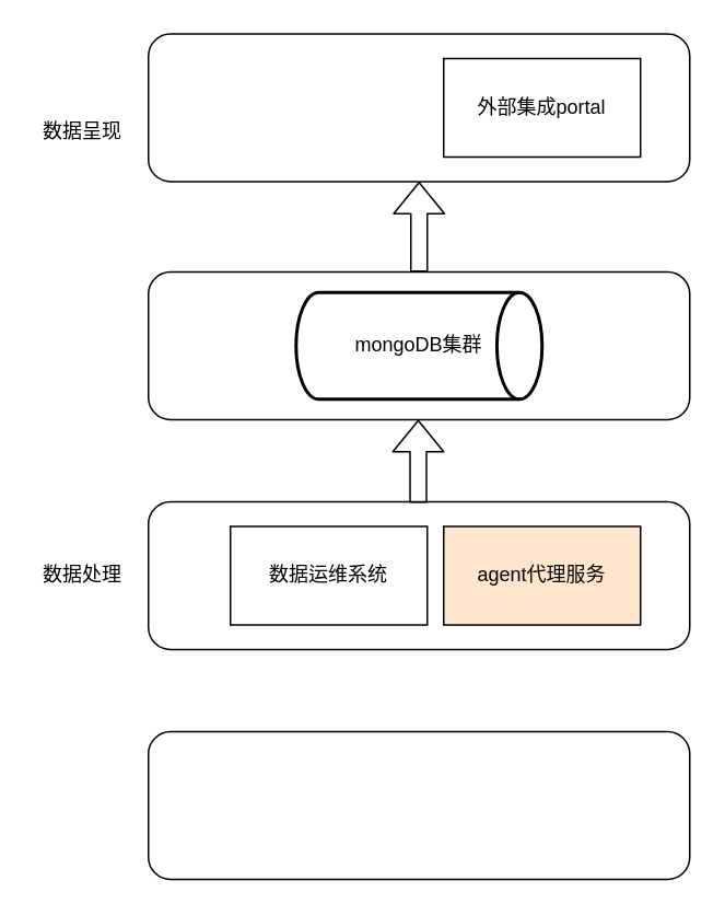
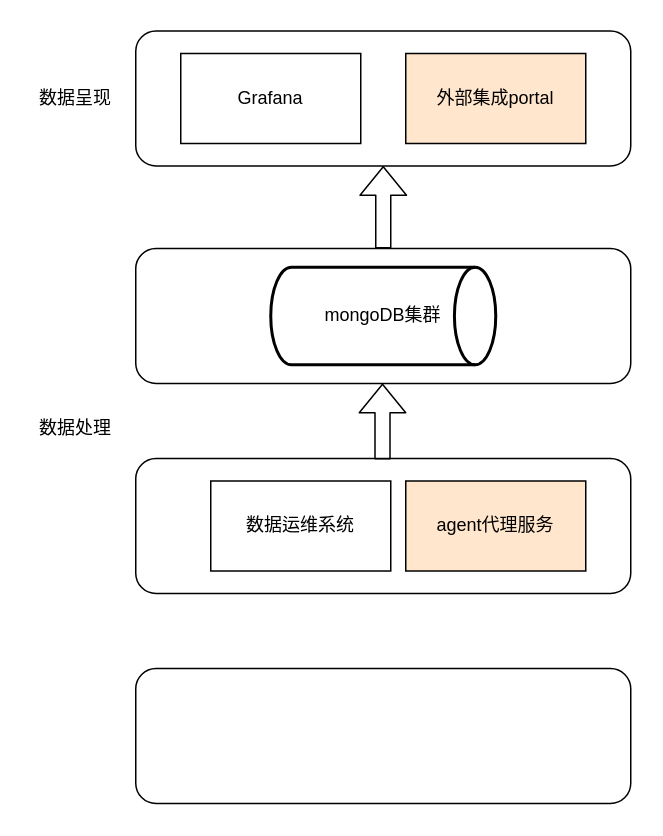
+ <mxCell id="4" value="Grafana" style="rounded=0;whiteSpace=wrap;html=1;" vertex="1" parent="1"><mxGeometry x="120" y="35" width="120" height="60" as="geometry" /></mxCell>
- <mxCell id="5" value="外部集成portal" style="rounded=0;whiteSpace=wrap;html=1;" vertex="1" parent="1"><mxGeometry x="270" y="35" width="120" height="60" as="geometry" /></mxCell>
+ <mxCell id="5" value="外部集成portal" style="rounded=0;whiteSpace=wrap;html=1;fillColor=#ffe6cc;" vertex="1" parent="1"><mxGeometry x="270" y="35" width="120" height="60" as="geometry" /></mxCell>
- <mxCell id="3" value="数据呈现" style="text;html=1;strokeColor=none;fillColor=none;align=center;verticalAlign=middle;whiteSpace=wrap;rounded=0;" vertex="1" parent="1"><mxGeometry x="20" y="70" width="60" height="20" as="geometry" /></mxCell>
+ <mxCell id="3" value="数据呈现" style="text;html=1;strokeColor=none;fillColor=none;align=center;verticalAlign=middle;whiteSpace=wrap;rounded=0;" vertex="1" parent="1"><mxGeometry x="20" y="55" width="60" height="20" as="geometry" /></mxCell>
- <mxCell id="10" value="数据处理" style="text;html=1;strokeColor=none;fillColor=none;align=center;verticalAlign=middle;whiteSpace=wrap;rounded=0;" vertex="1" parent="1"><mxGeometry x="25" y="342.5" width="50" height="15" as="geometry" /></mxCell>
+ <mxCell id="10" value="数据处理" style="text;html=1;strokeColor=none;fillColor=none;align=center;verticalAlign=middle;whiteSpace=wrap;rounded=0;" vertex="1" parent="1"><mxGeometry x="25" y="277.5" width="50" height="15" as="geometry" /></mxCell>
